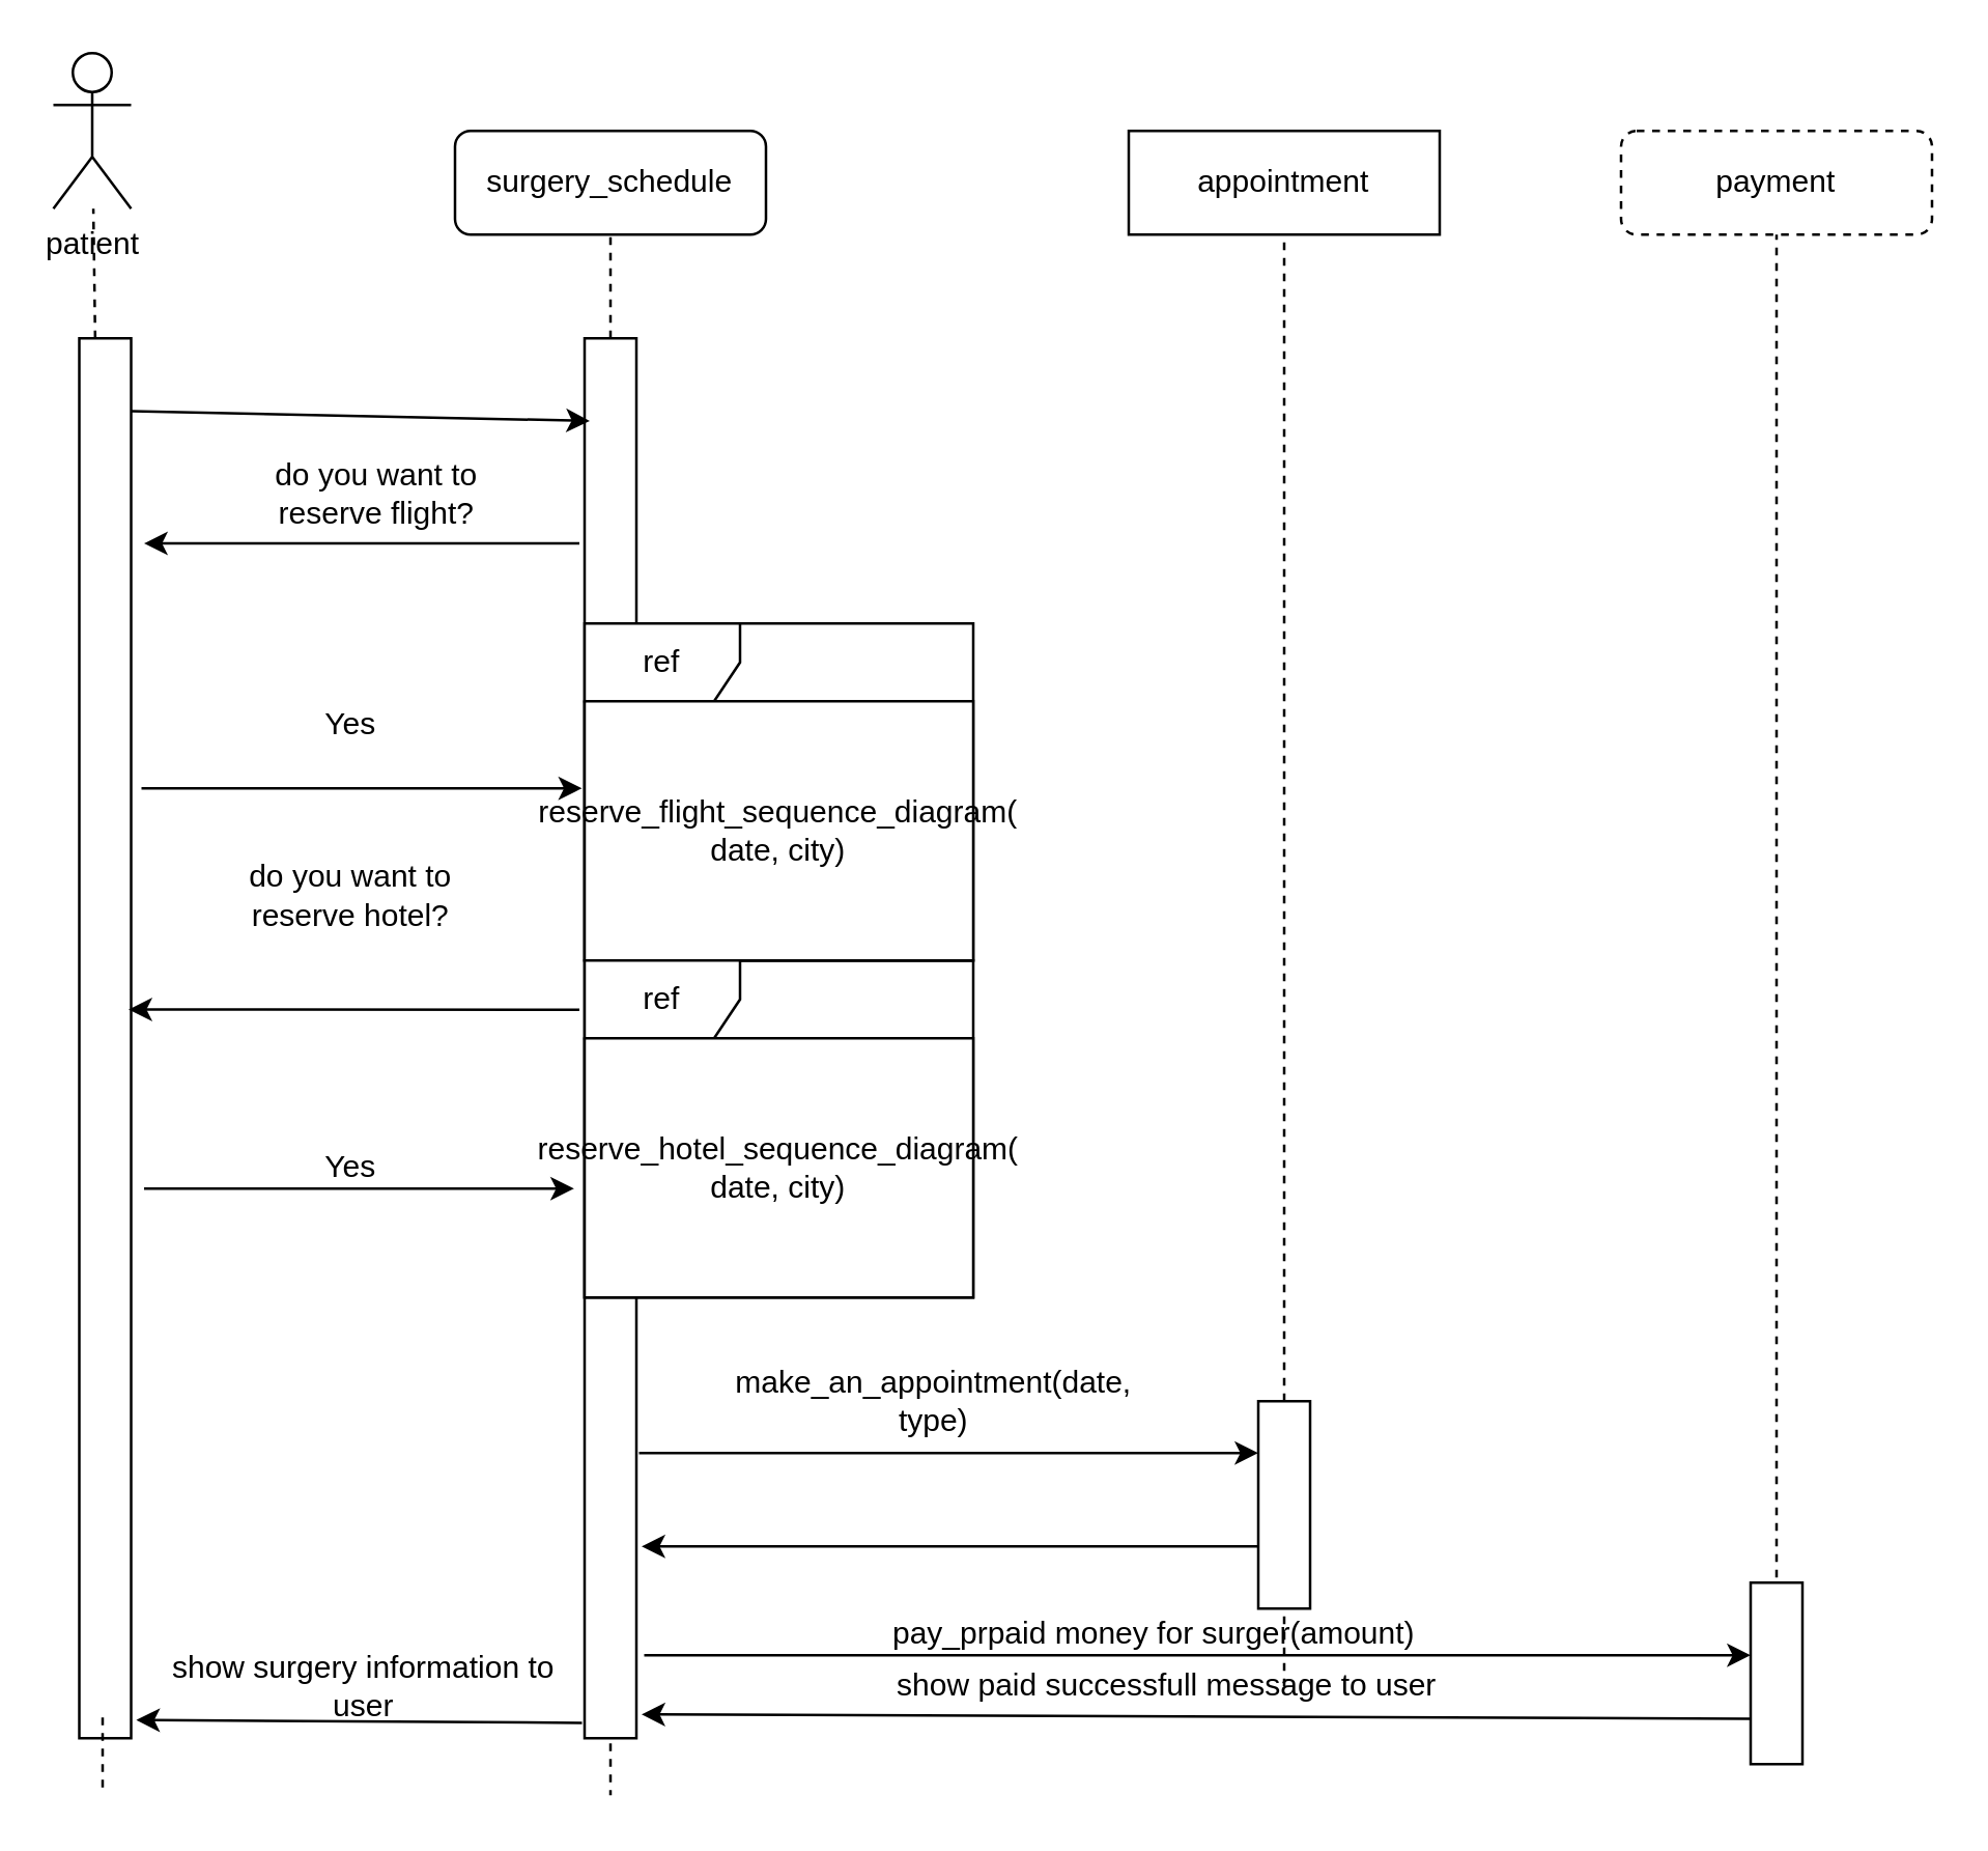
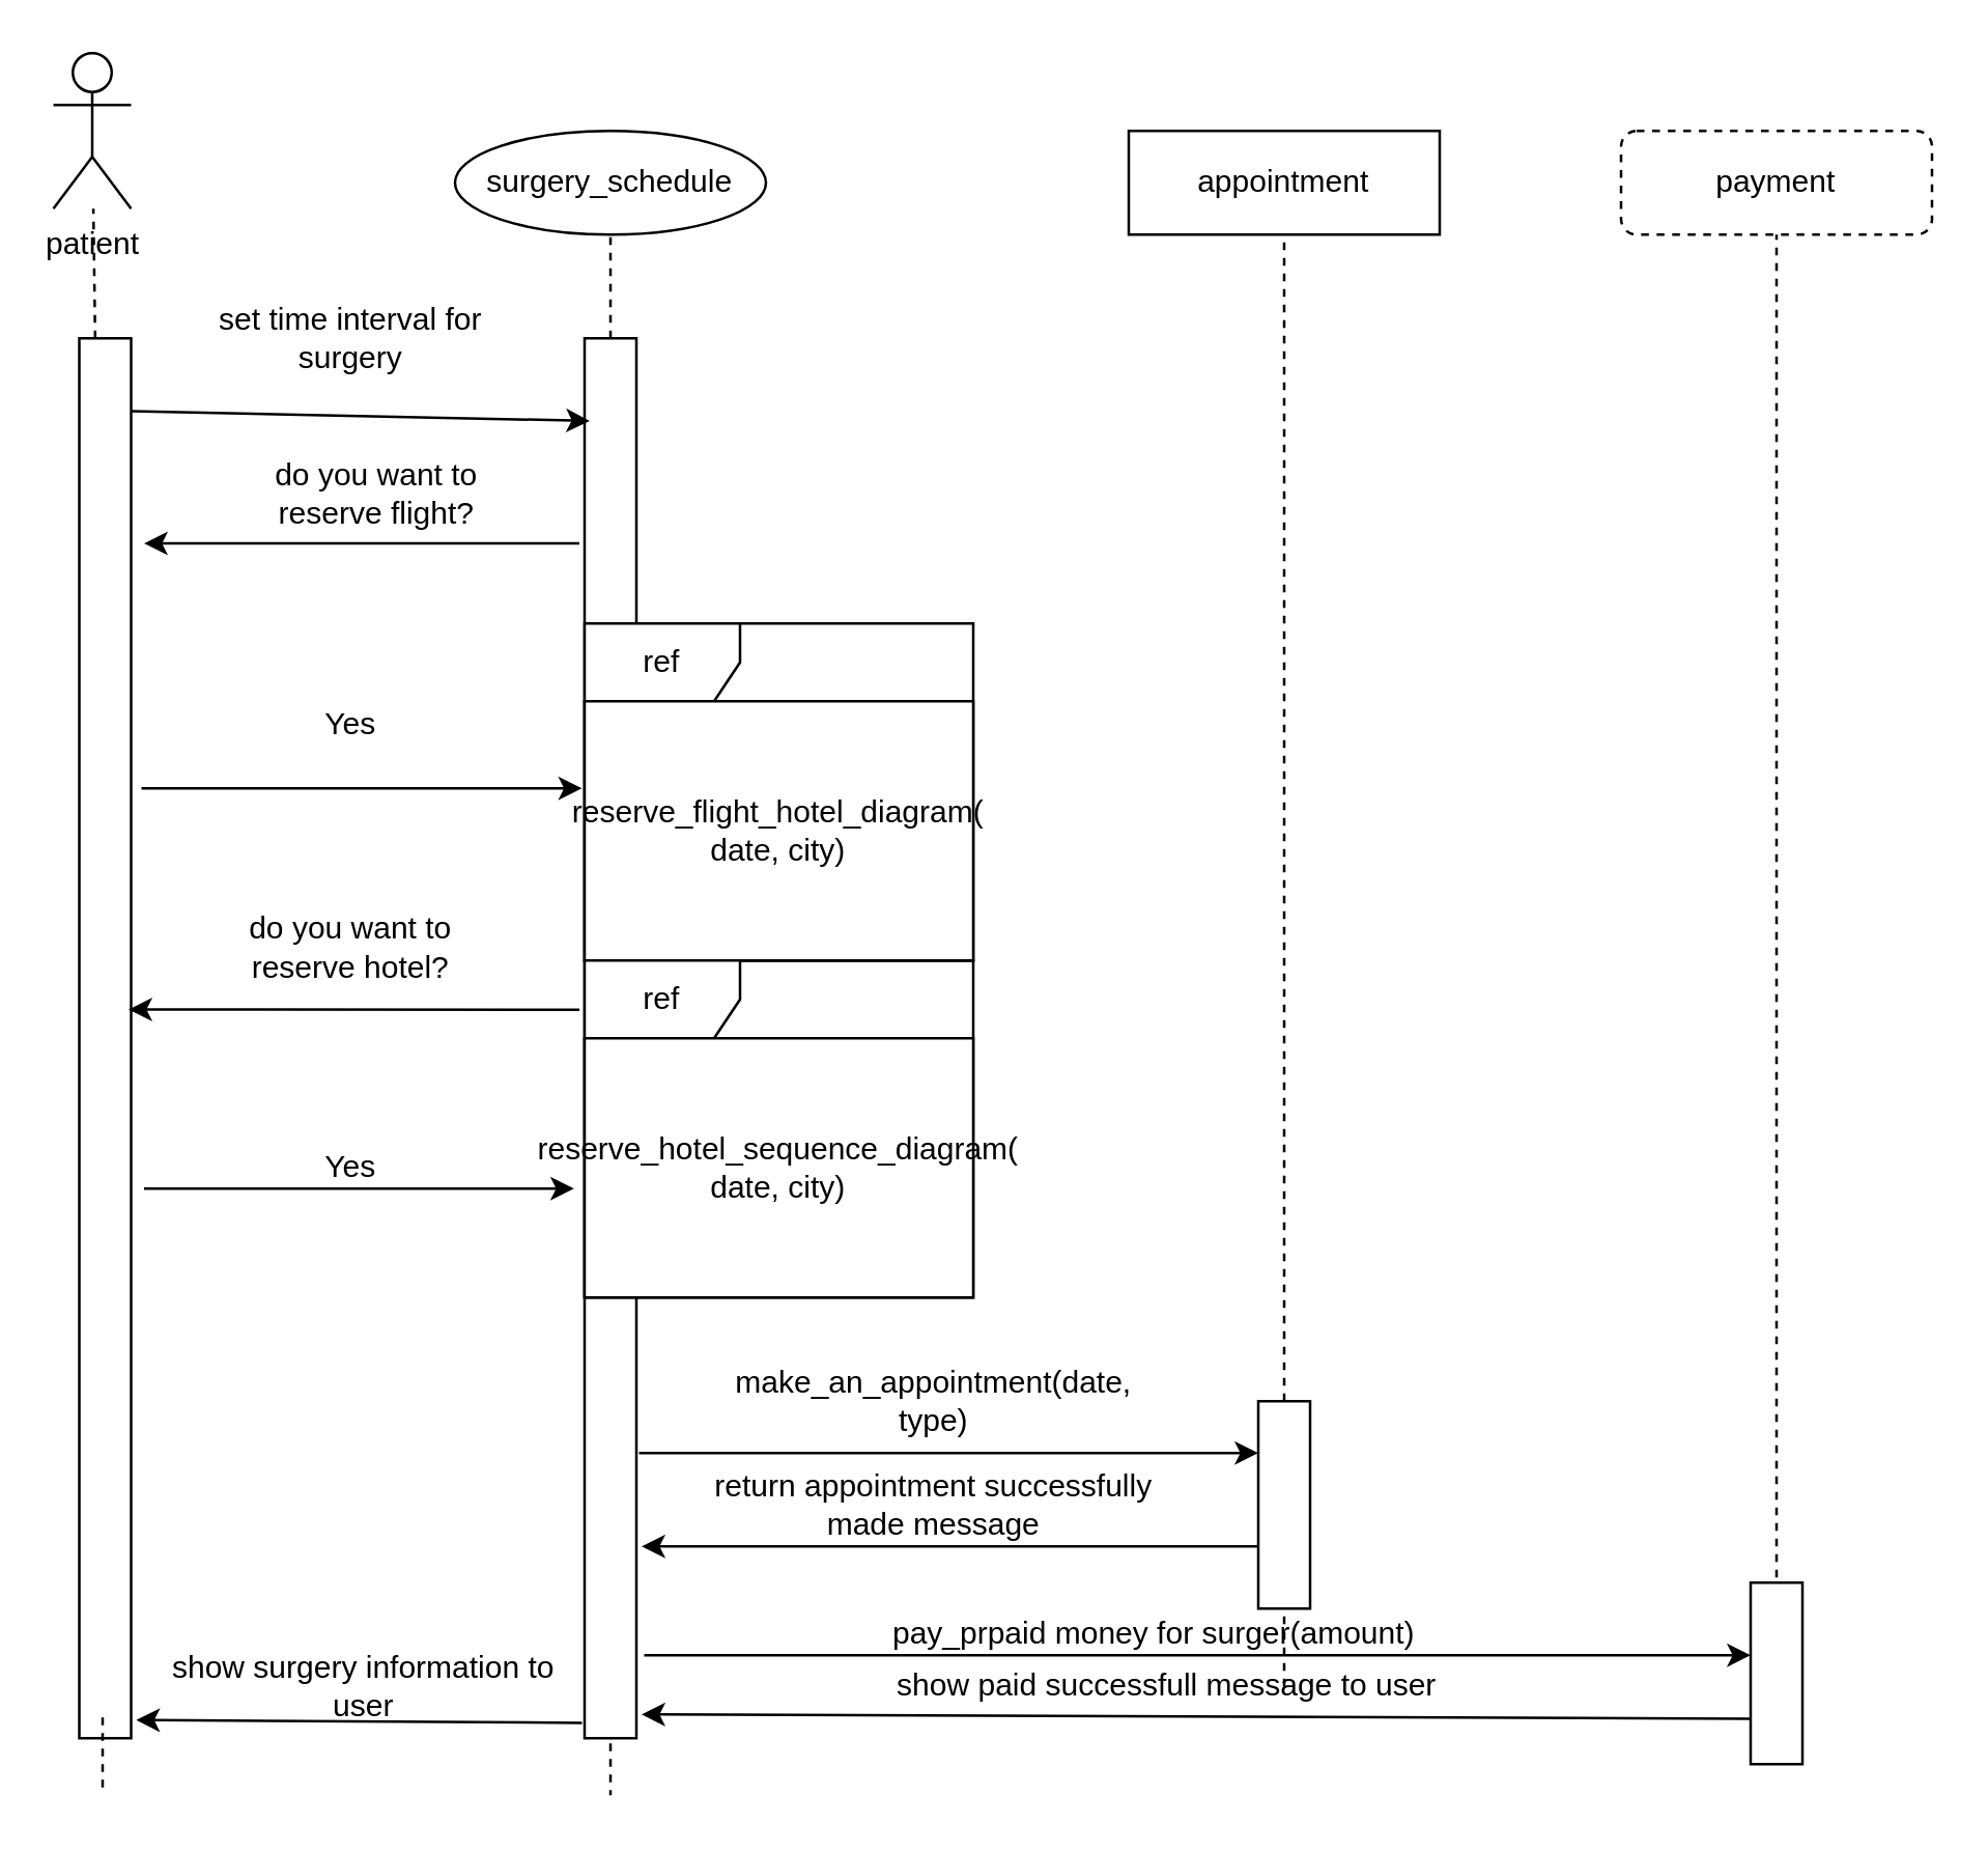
- <mxCell id="6" value="surgery_schedule" style="rounded=1;whiteSpace=wrap;html=1;" vertex="1" parent="1"><mxGeometry x="175" y="50" width="120" height="40" as="geometry" /></mxCell>
+ <mxCell id="6" value="surgery_schedule" style="ellipse;whiteSpace=wrap;html=1;" vertex="1" parent="1"><mxGeometry x="175" y="50" width="120" height="40" as="geometry" /></mxCell>
+ <mxCell id="11" value="set time interval for surgery" style="text;html=1;strokeColor=none;fillColor=none;align=center;verticalAlign=middle;whiteSpace=wrap;rounded=0;" vertex="1" parent="1"><mxGeometry x="75" y="120" width="120" height="20" as="geometry" /></mxCell>
- <mxCell id="17" value="reserve_flight_sequence_diagram( date, city)" style="rounded=0;whiteSpace=wrap;html=1;" vertex="1" parent="1"><mxGeometry x="225" y="270" width="150" height="100" as="geometry" /></mxCell>
+ <mxCell id="17" value="reserve_flight_hotel_diagram( date, city)" style="rounded=0;whiteSpace=wrap;html=1;" vertex="1" parent="1"><mxGeometry x="225" y="270" width="150" height="100" as="geometry" /></mxCell>
- <mxCell id="19" value="do you want to reserve hotel?" style="text;html=1;strokeColor=none;fillColor=none;align=center;verticalAlign=middle;whiteSpace=wrap;rounded=0;" vertex="1" parent="1"><mxGeometry x="80" y="335" width="110" height="20" as="geometry" /></mxCell>
+ <mxCell id="19" value="do you want to reserve hotel?" style="text;html=1;strokeColor=none;fillColor=none;align=center;verticalAlign=middle;whiteSpace=wrap;rounded=0;" vertex="1" parent="1"><mxGeometry x="80" y="355" width="110" height="20" as="geometry" /></mxCell>
+ <mxCell id="31" value="return appointment successfully made message" style="text;html=1;strokeColor=none;fillColor=none;align=center;verticalAlign=middle;whiteSpace=wrap;rounded=0;" vertex="1" parent="1"><mxGeometry x="265" y="570" width="190" height="20" as="geometry" /></mxCell>
